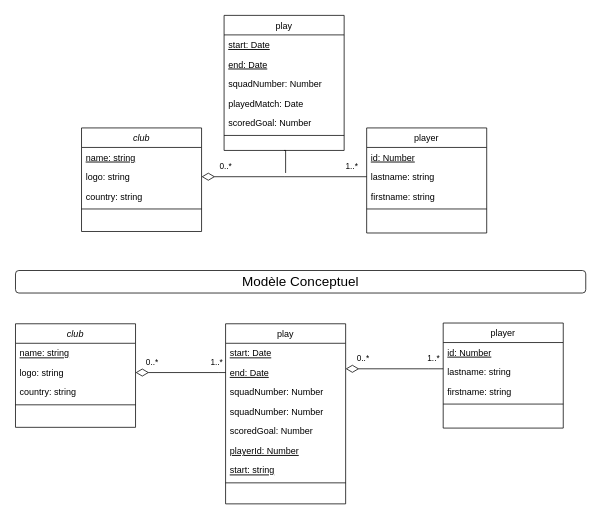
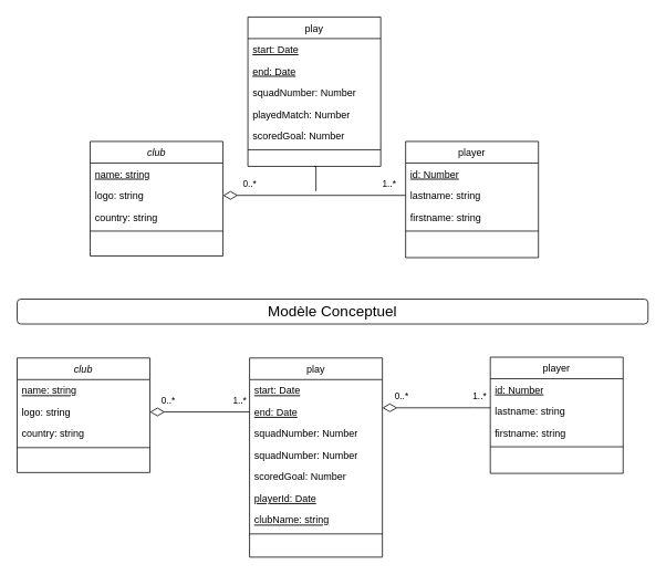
- <mxCell id="28" value="playedMatch: Date" style="text;align=left;verticalAlign=top;spacingLeft=4;spacingRight=4;overflow=hidden;rotatable=0;points=[[0,0.5],[1,0.5]];portConstraint=eastwest;" vertex="1" parent="24"><mxGeometry y="104" width="160" height="26" as="geometry" /></mxCell>
+ <mxCell id="28" value="playedMatch: Number" style="text;align=left;verticalAlign=top;spacingLeft=4;spacingRight=4;overflow=hidden;rotatable=0;points=[[0,0.5],[1,0.5]];portConstraint=eastwest;" vertex="1" parent="24"><mxGeometry y="104" width="160" height="26" as="geometry" /></mxCell>
- <mxCell id="37" value="playerId: Number" style="text;align=left;verticalAlign=top;spacingLeft=4;spacingRight=4;overflow=hidden;rotatable=0;points=[[0,0.5],[1,0.5]];portConstraint=eastwest;fontStyle=4" vertex="1" parent="31"><mxGeometry y="156" width="160" height="26" as="geometry" /></mxCell>
+ <mxCell id="37" value="playerId: Date" style="text;align=left;verticalAlign=top;spacingLeft=4;spacingRight=4;overflow=hidden;rotatable=0;points=[[0,0.5],[1,0.5]];portConstraint=eastwest;fontStyle=4" vertex="1" parent="31"><mxGeometry y="156" width="160" height="26" as="geometry" /></mxCell>
- <mxCell id="38" value="start: string" style="text;align=left;verticalAlign=top;spacingLeft=4;spacingRight=4;overflow=hidden;rotatable=0;points=[[0,0.5],[1,0.5]];portConstraint=eastwest;fontStyle=4" vertex="1" parent="31"><mxGeometry y="182" width="160" height="26" as="geometry" /></mxCell>
+ <mxCell id="38" value="clubName: string" style="text;align=left;verticalAlign=top;spacingLeft=4;spacingRight=4;overflow=hidden;rotatable=0;points=[[0,0.5],[1,0.5]];portConstraint=eastwest;fontStyle=4" vertex="1" parent="31"><mxGeometry y="182" width="160" height="26" as="geometry" /></mxCell>
